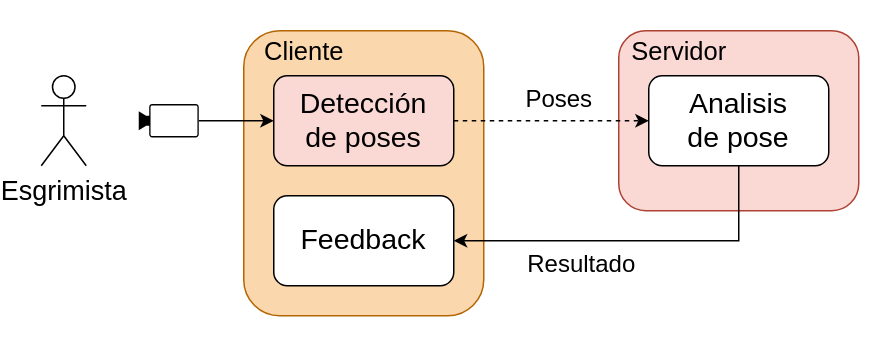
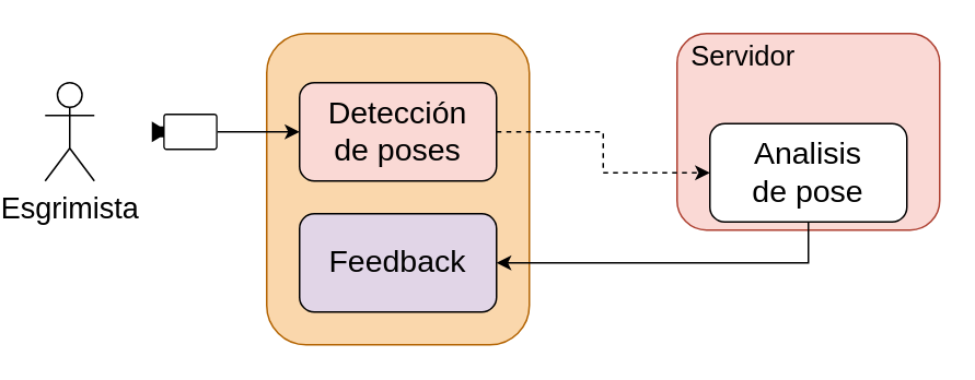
- <mxCell id="7" value="Cliente" style="text;html=1;align=center;verticalAlign=middle;resizable=0;points=[];autosize=1;strokeColor=none;fillColor=none;fontSize=17;" parent="1" vertex="1"><mxGeometry x="155" y="20" width="80" height="30" as="geometry" /></mxCell>
- <mxCell id="12" value="Poses" style="text;html=1;align=center;verticalAlign=middle;resizable=0;points=[];autosize=1;strokeColor=none;fillColor=none;fontSize=16;" parent="1" vertex="1"><mxGeometry x="330" y="50" width="70" height="30" as="geometry" /></mxCell>
- <mxCell id="9" value="Analisis&lt;br style=&quot;font-size: 19px;&quot;&gt;de pose" style="rounded=1;whiteSpace=wrap;html=1;fontSize=19;fontStyle=0" parent="1" vertex="1"><mxGeometry x="425" y="50" width="120" height="60" as="geometry" /></mxCell>
+ <mxCell id="9" value="Analisis&lt;br style=&quot;font-size: 19px;&quot;&gt;de pose" style="rounded=1;whiteSpace=wrap;html=1;fontSize=19;fontStyle=0" parent="1" vertex="1"><mxGeometry x="425" y="75" width="120" height="60" as="geometry" /></mxCell>
- <mxCell id="11" value="Feedback" style="rounded=1;whiteSpace=wrap;html=1;fontSize=19;fontStyle=0" parent="1" vertex="1"><mxGeometry x="175" y="130" width="120" height="60" as="geometry" /></mxCell>
+ <mxCell id="11" value="Feedback" style="rounded=1;whiteSpace=wrap;html=1;fontSize=19;fontStyle=0;fillColor=#e1d5e7;" parent="1" vertex="1"><mxGeometry x="175" y="130" width="120" height="60" as="geometry" /></mxCell>
- <mxCell id="13" value="Resultado" style="text;html=1;align=center;verticalAlign=middle;resizable=0;points=[];autosize=1;strokeColor=none;fillColor=none;fontSize=16;" parent="1" vertex="1"><mxGeometry x="330" y="160" width="100" height="30" as="geometry" /></mxCell>
